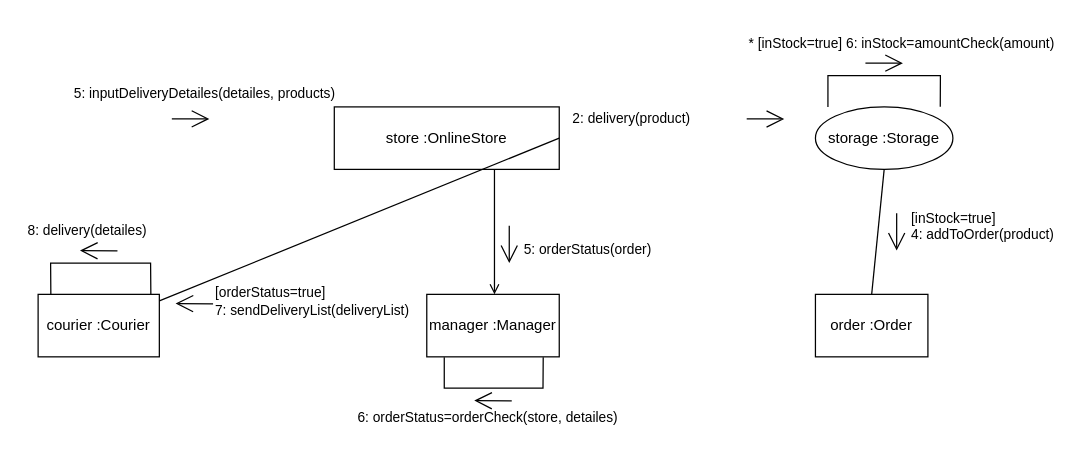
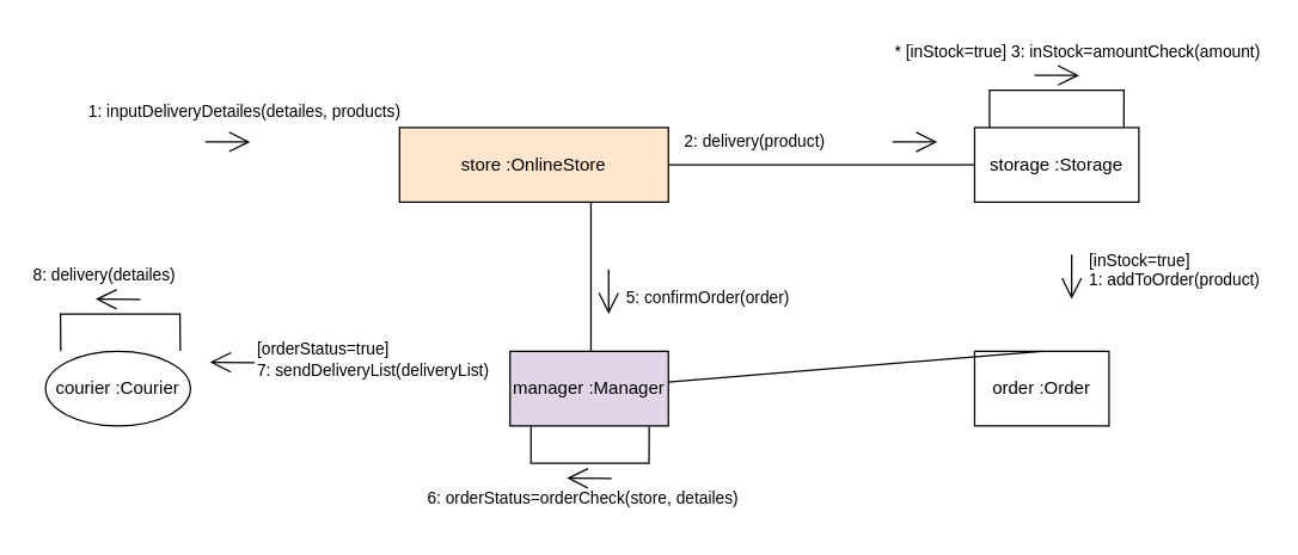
- <mxCell id="12" value="&lt;span style=&quot;color: rgb(0, 0, 0); font-family: Helvetica; font-size: 11px; font-style: normal; font-variant-ligatures: normal; font-variant-caps: normal; font-weight: 400; letter-spacing: normal; orphans: 2; text-align: center; text-indent: 0px; text-transform: none; widows: 2; word-spacing: 0px; -webkit-text-stroke-width: 0px; white-space: nowrap; background-color: rgb(255, 255, 255); text-decoration-thickness: initial; text-decoration-style: initial; text-decoration-color: initial; display: inline !important; float: none;&quot;&gt;* [inStock=true] 6: inStock=amountCheck(amount)&lt;/span&gt;" style="text;whiteSpace=wrap;html=1;" parent="1" vertex="1"><mxGeometry x="597" y="20" width="180" height="30" as="geometry" /></mxCell>
+ <mxCell id="12" value="&lt;span style=&quot;color: rgb(0, 0, 0); font-family: Helvetica; font-size: 11px; font-style: normal; font-variant-ligatures: normal; font-variant-caps: normal; font-weight: 400; letter-spacing: normal; orphans: 2; text-align: center; text-indent: 0px; text-transform: none; widows: 2; word-spacing: 0px; -webkit-text-stroke-width: 0px; white-space: nowrap; background-color: rgb(255, 255, 255); text-decoration-thickness: initial; text-decoration-style: initial; text-decoration-color: initial; display: inline !important; float: none;&quot;&gt;* [inStock=true] 3: inStock=amountCheck(amount)&lt;/span&gt;" style="text;whiteSpace=wrap;html=1;" parent="1" vertex="1"><mxGeometry x="597" y="20" width="180" height="30" as="geometry" /></mxCell>
- <mxCell id="7" value="&lt;span style=&quot;color: rgb(0, 0, 0); font-family: Helvetica; font-size: 11px; font-style: normal; font-variant-ligatures: normal; font-variant-caps: normal; font-weight: 400; letter-spacing: normal; orphans: 2; text-align: center; text-indent: 0px; text-transform: none; widows: 2; word-spacing: 0px; -webkit-text-stroke-width: 0px; white-space: nowrap; background-color: rgb(255, 255, 255); text-decoration-thickness: initial; text-decoration-style: initial; text-decoration-color: initial; display: inline !important; float: none;&quot;&gt;5: inputDeliveryDetailes(detailes, products)&lt;/span&gt;" style="text;whiteSpace=wrap;html=1;" parent="1" vertex="1"><mxGeometry x="57" y="60" width="180" height="30" as="geometry" /></mxCell>
+ <mxCell id="7" value="&lt;span style=&quot;color: rgb(0, 0, 0); font-family: Helvetica; font-size: 11px; font-style: normal; font-variant-ligatures: normal; font-variant-caps: normal; font-weight: 400; letter-spacing: normal; orphans: 2; text-align: center; text-indent: 0px; text-transform: none; widows: 2; word-spacing: 0px; -webkit-text-stroke-width: 0px; white-space: nowrap; background-color: rgb(255, 255, 255); text-decoration-thickness: initial; text-decoration-style: initial; text-decoration-color: initial; display: inline !important; float: none;&quot;&gt;1: inputDeliveryDetailes(detailes, products)&lt;/span&gt;" style="text;whiteSpace=wrap;html=1;" parent="1" vertex="1"><mxGeometry x="57" y="60" width="180" height="30" as="geometry" /></mxCell>
- <mxCell id="6" value="store :OnlineStore" style="html=1;whiteSpace=wrap;" parent="1" vertex="1"><mxGeometry x="267" y="85" width="180" height="50" as="geometry" /></mxCell>
+ <mxCell id="6" value="store :OnlineStore" style="html=1;whiteSpace=wrap;fillColor=#ffe6cc;" parent="1" vertex="1"><mxGeometry x="267" y="85" width="180" height="50" as="geometry" /></mxCell>
- <mxCell id="5" value="storage :Storage" style="ellipse;html=1;whiteSpace=wrap;" parent="1" vertex="1"><mxGeometry x="652" y="85" width="110" height="50" as="geometry" /></mxCell>
+ <mxCell id="5" value="storage :Storage" style="html=1;whiteSpace=wrap;" parent="1" vertex="1"><mxGeometry x="652" y="85" width="110" height="50" as="geometry" /></mxCell>
- <mxCell id="10" value="" style="endArrow=none;html=1;rounded=0;exitX=1;exitY=0.5;exitDx=0;exitDy=0;" parent="1" source="6" target="4" edge="1"><mxGeometry width="50" height="50" relative="1" as="geometry"><mxPoint x="417" y="200" as="sourcePoint" /><mxPoint x="627" y="200" as="targetPoint" /></mxGeometry></mxCell>
+ <mxCell id="10" value="" style="endArrow=none;html=1;rounded=0;entryX=0;entryY=0.5;entryDx=0;entryDy=0;exitX=1;exitY=0.5;exitDx=0;exitDy=0;" parent="1" source="6" target="5" edge="1"><mxGeometry width="50" height="50" relative="1" as="geometry"><mxPoint x="417" y="200" as="sourcePoint" /><mxPoint x="627" y="200" as="targetPoint" /></mxGeometry></mxCell>
- <mxCell id="16" value="" style="endArrow=none;html=1;rounded=0;entryX=0.5;entryY=1;entryDx=0;entryDy=0;exitX=0.5;exitY=0;exitDx=0;exitDy=0;" parent="1" source="3" target="5" edge="1"><mxGeometry width="50" height="50" relative="1" as="geometry"><mxPoint x="532" y="330" as="sourcePoint" /><mxPoint x="742" y="330" as="targetPoint" /></mxGeometry></mxCell>
+ <mxCell id="16" value="" style="endArrow=none;html=1;rounded=0;exitX=0.5;exitY=0;exitDx=0;exitDy=0;" parent="1" source="3" target="2" edge="1"><mxGeometry width="50" height="50" relative="1" as="geometry"><mxPoint x="532" y="330" as="sourcePoint" /><mxPoint x="742" y="330" as="targetPoint" /></mxGeometry></mxCell>
- <mxCell id="15" value="&lt;span style=&quot;color: rgb(0, 0, 0); font-family: Helvetica; font-size: 11px; font-style: normal; font-variant-ligatures: normal; font-variant-caps: normal; font-weight: 400; letter-spacing: normal; orphans: 2; text-align: center; text-indent: 0px; text-transform: none; widows: 2; word-spacing: 0px; -webkit-text-stroke-width: 0px; white-space: nowrap; background-color: rgb(255, 255, 255); text-decoration-thickness: initial; text-decoration-style: initial; text-decoration-color: initial; display: inline !important; float: none;&quot;&gt;[inStock=true]&lt;/span&gt;&lt;div style=&quot;forced-color-adjust: none; color: rgb(0, 0, 0); font-family: Helvetica; font-size: 11px; font-style: normal; font-variant-ligatures: normal; font-variant-caps: normal; font-weight: 400; letter-spacing: normal; orphans: 2; text-align: center; text-indent: 0px; text-transform: none; widows: 2; word-spacing: 0px; -webkit-text-stroke-width: 0px; white-space: nowrap; text-decoration-thickness: initial; text-decoration-style: initial; text-decoration-color: initial;&quot;&gt;4: addToOrder(product)&amp;nbsp;&lt;/div&gt;" style="text;whiteSpace=wrap;html=1;" parent="1" vertex="1"><mxGeometry x="727" y="160" width="120" height="50" as="geometry" /></mxCell>
+ <mxCell id="15" value="&lt;span style=&quot;color: rgb(0, 0, 0); font-family: Helvetica; font-size: 11px; font-style: normal; font-variant-ligatures: normal; font-variant-caps: normal; font-weight: 400; letter-spacing: normal; orphans: 2; text-align: center; text-indent: 0px; text-transform: none; widows: 2; word-spacing: 0px; -webkit-text-stroke-width: 0px; white-space: nowrap; background-color: rgb(255, 255, 255); text-decoration-thickness: initial; text-decoration-style: initial; text-decoration-color: initial; display: inline !important; float: none;&quot;&gt;[inStock=true]&lt;/span&gt;&lt;div style=&quot;forced-color-adjust: none; color: rgb(0, 0, 0); font-family: Helvetica; font-size: 11px; font-style: normal; font-variant-ligatures: normal; font-variant-caps: normal; font-weight: 400; letter-spacing: normal; orphans: 2; text-align: center; text-indent: 0px; text-transform: none; widows: 2; word-spacing: 0px; -webkit-text-stroke-width: 0px; white-space: nowrap; text-decoration-thickness: initial; text-decoration-style: initial; text-decoration-color: initial;&quot;&gt;1: addToOrder(product)&amp;nbsp;&lt;/div&gt;" style="text;whiteSpace=wrap;html=1;" parent="1" vertex="1"><mxGeometry x="727" y="160" width="120" height="50" as="geometry" /></mxCell>
- <mxCell id="18" value="&lt;span style=&quot;color: rgb(0, 0, 0); font-family: Helvetica; font-size: 11px; font-style: normal; font-variant-ligatures: normal; font-variant-caps: normal; font-weight: 400; letter-spacing: normal; orphans: 2; text-align: center; text-indent: 0px; text-transform: none; widows: 2; word-spacing: 0px; -webkit-text-stroke-width: 0px; white-space: nowrap; background-color: rgb(255, 255, 255); text-decoration-thickness: initial; text-decoration-style: initial; text-decoration-color: initial; display: inline !important; float: none;&quot;&gt;5: orderStatus(order)&lt;/span&gt;" style="text;whiteSpace=wrap;html=1;" parent="1" vertex="1"><mxGeometry x="417" y="185" width="120" height="25" as="geometry" /></mxCell>
+ <mxCell id="18" value="&lt;span style=&quot;color: rgb(0, 0, 0); font-family: Helvetica; font-size: 11px; font-style: normal; font-variant-ligatures: normal; font-variant-caps: normal; font-weight: 400; letter-spacing: normal; orphans: 2; text-align: center; text-indent: 0px; text-transform: none; widows: 2; word-spacing: 0px; -webkit-text-stroke-width: 0px; white-space: nowrap; background-color: rgb(255, 255, 255); text-decoration-thickness: initial; text-decoration-style: initial; text-decoration-color: initial; display: inline !important; float: none;&quot;&gt;5: confirmOrder(order)&lt;/span&gt;" style="text;whiteSpace=wrap;html=1;" parent="1" vertex="1"><mxGeometry x="417" y="185" width="120" height="25" as="geometry" /></mxCell>
- <mxCell id="19" value="" style="endArrow=open;html=1;rounded=0;entryX=0.511;entryY=0;entryDx=0;entryDy=0;exitX=0.712;exitY=0.999;exitDx=0;exitDy=0;exitPerimeter=0;entryPerimeter=0;" parent="1" source="6" target="2" edge="1"><mxGeometry width="50" height="50" relative="1" as="geometry"><mxPoint x="334" y="184.76" as="sourcePoint" /><mxPoint x="454" y="184.76" as="targetPoint" /></mxGeometry></mxCell>
+ <mxCell id="19" value="" style="endArrow=none;html=1;rounded=0;entryX=0.511;entryY=0;entryDx=0;entryDy=0;exitX=0.712;exitY=0.999;exitDx=0;exitDy=0;exitPerimeter=0;entryPerimeter=0;" parent="1" source="6" target="2" edge="1"><mxGeometry width="50" height="50" relative="1" as="geometry"><mxPoint x="334" y="184.76" as="sourcePoint" /><mxPoint x="454" y="184.76" as="targetPoint" /></mxGeometry></mxCell>
- <mxCell id="4" value="courier :Courier" style="html=1;whiteSpace=wrap;" parent="1" vertex="1"><mxGeometry x="30" y="235" width="97" height="50" as="geometry" /></mxCell>
+ <mxCell id="4" value="courier :Courier" style="ellipse;html=1;whiteSpace=wrap;" parent="1" vertex="1"><mxGeometry x="30" y="235" width="97" height="50" as="geometry" /></mxCell>
- <mxCell id="2" value="manager :Manager" style="html=1;whiteSpace=wrap;" parent="1" vertex="1"><mxGeometry x="341" y="235" width="106" height="50" as="geometry" /></mxCell>
+ <mxCell id="2" value="manager :Manager" style="html=1;whiteSpace=wrap;fillColor=#e1d5e7;" parent="1" vertex="1"><mxGeometry x="341" y="235" width="106" height="50" as="geometry" /></mxCell>
